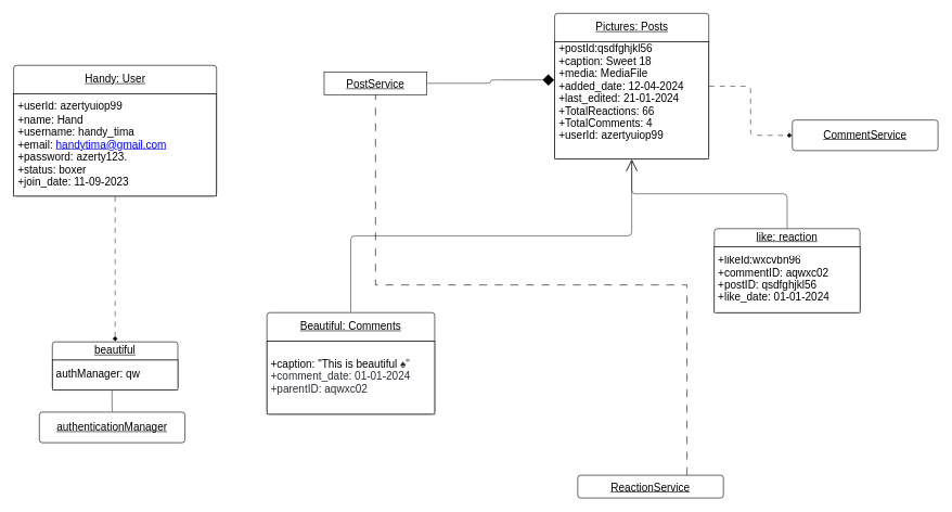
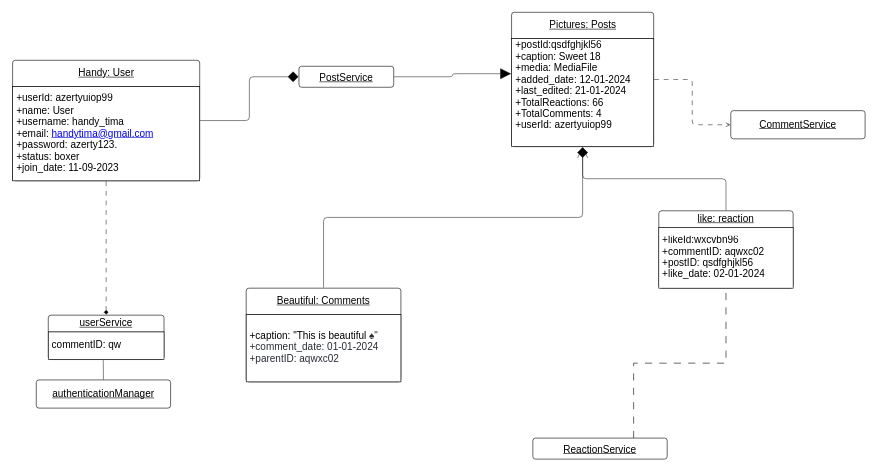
- <mxCell id="18" value="" style="html=1;jettySize=18;whiteSpace=wrap;fontSize=13;strokeOpacity=100;strokeWidth=0.8;rounded=1;arcSize=12;edgeStyle=orthogonalEdgeStyle;startArrow=none;endArrow=diamond;endFill=1;endSize=16;exitX=1.005;exitY=0.5;exitPerimeter=0;entryX=-0.003;entryY=0.457;entryPerimeter=0;lucidId=ttjApr_pJWFP;" edge="1" parent="1" source="12" target="10"><mxGeometry width="100" height="100" relative="1" as="geometry"><Array as="points" /></mxGeometry></mxCell>
+ <mxCell id="18" value="" style="html=1;jettySize=18;whiteSpace=wrap;fontSize=13;strokeOpacity=100;strokeWidth=0.8;rounded=1;arcSize=12;edgeStyle=orthogonalEdgeStyle;startArrow=none;endArrow=block;endFill=1;endSize=16;exitX=1.005;exitY=0.5;exitPerimeter=0;entryX=-0.003;entryY=0.457;entryPerimeter=0;lucidId=ttjApr_pJWFP;" edge="1" parent="1" source="12" target="10"><mxGeometry width="100" height="100" relative="1" as="geometry"><Array as="points" /></mxGeometry></mxCell>
+ <mxCell id="17" value="" style="html=1;jettySize=18;whiteSpace=wrap;fontSize=13;strokeOpacity=100;strokeWidth=0.8;rounded=1;arcSize=12;edgeStyle=orthogonalEdgeStyle;startArrow=none;endArrow=diamond;endFill=1;endSize=16;exitX=1.002;exitY=0.5;exitPerimeter=0;entryX=-0.005;entryY=0.5;entryPerimeter=0;lucidId=QsjAFof9d51O;" edge="1" parent="1" source="2" target="12"><mxGeometry width="100" height="100" relative="1" as="geometry"><Array as="points" /></mxGeometry></mxCell>
- <mxCell id="12" value="PostService" style="html=1;overflow=block;blockSpacing=1;whiteSpace=wrap;fontSize=16.7;fontStyle=4;spacing=9;absoluteArcSize=1;arcSize=9;strokeWidth=NaN;lucidId=8njA-CaJ3vzb;rounded=0;" vertex="1" parent="1"><mxGeometry x="498" y="110" width="158" height="35" as="geometry" /></mxCell>
+ <mxCell id="12" value="PostService" style="html=1;overflow=block;blockSpacing=1;whiteSpace=wrap;fontSize=16.7;fontStyle=4;spacing=9;rounded=1;absoluteArcSize=1;arcSize=9;strokeWidth=NaN;lucidId=8njA-CaJ3vzb;" vertex="1" parent="1"><mxGeometry x="498" y="110" width="158" height="35" as="geometry" /></mxCell>
- <mxCell id="11" value="&lt;div style=&quot;display: flex; justify-content: null; text-align: null; align-items: baseline; font-size: 0; line-height: 1.25;margin-top: -2px;&quot;&gt;&lt;span&gt;&lt;span style=&quot;font-size:16.7px;&quot;&gt;+postId:qsdfghjkl56&lt;br&gt;+caption: Sweet 18&lt;br&gt;&lt;/span&gt;&lt;/span&gt;&lt;/div&gt;&lt;div style=&quot;display: flex; justify-content: null; text-align: null; align-items: baseline; font-size: 0; line-height: 1.25;margin-top: -2px;&quot;&gt;&lt;span&gt;&lt;span style=&quot;font-size:16.7px;&quot;&gt;+media: MediaFile&lt;br&gt;&lt;/span&gt;&lt;/span&gt;&lt;/div&gt;&lt;div style=&quot;display: flex; justify-content: null; text-align: null; align-items: baseline; font-size: 0; line-height: 1.25;margin-top: -2px;&quot;&gt;&lt;span&gt;&lt;span style=&quot;font-size:16.7px;&quot;&gt;+added_date: 12-04-2024&lt;br&gt;&lt;/span&gt;&lt;/span&gt;&lt;/div&gt;&lt;div style=&quot;display: flex; justify-content: null; text-align: null; align-items: baseline; font-size: 0; line-height: 1.25;margin-top: -2px;&quot;&gt;&lt;span&gt;&lt;span style=&quot;font-size:16.7px;&quot;&gt;+last_edited: 21-01-2024&lt;br&gt;&lt;/span&gt;&lt;/span&gt;&lt;/div&gt;&lt;div style=&quot;display: flex; justify-content: null; text-align: null; align-items: baseline; font-size: 0; line-height: 1.25;margin-top: -2px;&quot;&gt;&lt;span&gt;&lt;span style=&quot;font-size:16.7px;&quot;&gt;+TotalReactions: 66&lt;br&gt;&lt;/span&gt;&lt;/span&gt;&lt;/div&gt;&lt;div style=&quot;display: flex; justify-content: null; text-align: null; align-items: baseline; font-size: 0; line-height: 1.25;margin-top: -2px;&quot;&gt;&lt;span&gt;&lt;span style=&quot;font-size:16.7px;&quot;&gt;+TotalComments: 4&lt;br&gt;&lt;/span&gt;&lt;/span&gt;&lt;/div&gt;&lt;div style=&quot;display: flex; justify-content: null; text-align: null; align-items: baseline; font-size: 0; line-height: 1.25;margin-top: -2px;&quot;&gt;&lt;span&gt;&lt;span style=&quot;font-size:16.7px;&quot;&gt;+userId: azertyuiop99&lt;br&gt;&lt;br&gt;&lt;br&gt;&lt;/span&gt;&lt;/span&gt;&lt;/div&gt;" style="part=1;html=1;resizeHeight=0;align=left;verticalAlign=middle;spacingLeft=4;spacingRight=4;overflow=hidden;rotatable=0;points=[[0,0.5],[1,0.5]];portConstraint=eastwest;swimlaneFillColor=#unset;strokeOpacity=100;whiteSpace=wrap;fontSize=16.7;" vertex="1" parent="10"><mxGeometry y="44" width="237" height="180" as="geometry" /></mxCell>
+ <mxCell id="11" value="&lt;div style=&quot;display: flex; justify-content: null; text-align: null; align-items: baseline; font-size: 0; line-height: 1.25;margin-top: -2px;&quot;&gt;&lt;span&gt;&lt;span style=&quot;font-size:16.7px;&quot;&gt;+postId:qsdfghjkl56&lt;br&gt;+caption: Sweet 18&lt;br&gt;&lt;/span&gt;&lt;/span&gt;&lt;/div&gt;&lt;div style=&quot;display: flex; justify-content: null; text-align: null; align-items: baseline; font-size: 0; line-height: 1.25;margin-top: -2px;&quot;&gt;&lt;span&gt;&lt;span style=&quot;font-size:16.7px;&quot;&gt;+media: MediaFile&lt;br&gt;&lt;/span&gt;&lt;/span&gt;&lt;/div&gt;&lt;div style=&quot;display: flex; justify-content: null; text-align: null; align-items: baseline; font-size: 0; line-height: 1.25;margin-top: -2px;&quot;&gt;&lt;span&gt;&lt;span style=&quot;font-size:16.7px;&quot;&gt;+added_date: 12-01-2024&lt;br&gt;&lt;/span&gt;&lt;/span&gt;&lt;/div&gt;&lt;div style=&quot;display: flex; justify-content: null; text-align: null; align-items: baseline; font-size: 0; line-height: 1.25;margin-top: -2px;&quot;&gt;&lt;span&gt;&lt;span style=&quot;font-size:16.7px;&quot;&gt;+last_edited: 21-01-2024&lt;br&gt;&lt;/span&gt;&lt;/span&gt;&lt;/div&gt;&lt;div style=&quot;display: flex; justify-content: null; text-align: null; align-items: baseline; font-size: 0; line-height: 1.25;margin-top: -2px;&quot;&gt;&lt;span&gt;&lt;span style=&quot;font-size:16.7px;&quot;&gt;+TotalReactions: 66&lt;br&gt;&lt;/span&gt;&lt;/span&gt;&lt;/div&gt;&lt;div style=&quot;display: flex; justify-content: null; text-align: null; align-items: baseline; font-size: 0; line-height: 1.25;margin-top: -2px;&quot;&gt;&lt;span&gt;&lt;span style=&quot;font-size:16.7px;&quot;&gt;+TotalComments: 4&lt;br&gt;&lt;/span&gt;&lt;/span&gt;&lt;/div&gt;&lt;div style=&quot;display: flex; justify-content: null; text-align: null; align-items: baseline; font-size: 0; line-height: 1.25;margin-top: -2px;&quot;&gt;&lt;span&gt;&lt;span style=&quot;font-size:16.7px;&quot;&gt;+userId: azertyuiop99&lt;br&gt;&lt;br&gt;&lt;br&gt;&lt;/span&gt;&lt;/span&gt;&lt;/div&gt;" style="part=1;html=1;resizeHeight=0;align=left;verticalAlign=middle;spacingLeft=4;spacingRight=4;overflow=hidden;rotatable=0;points=[[0,0.5],[1,0.5]];portConstraint=eastwest;swimlaneFillColor=#unset;strokeOpacity=100;whiteSpace=wrap;fontSize=16.7;" vertex="1" parent="10"><mxGeometry y="44" width="237" height="180" as="geometry" /></mxCell>
- <mxCell id="19" value="" style="html=1;jettySize=18;whiteSpace=wrap;fontSize=13;strokeOpacity=100;dashed=1;fixDash=1;dashPattern=8 8;strokeWidth=0.8;rounded=1;arcSize=12;edgeStyle=orthogonalEdgeStyle;startArrow=none;endArrow=diamond;exitX=1.003;exitY=0.5;exitPerimeter=0;entryX=-0.003;entryY=0.5;entryPerimeter=0;lucidId=fvjA.s58M9Wx;" edge="1" parent="1" source="10" target="13"><mxGeometry width="100" height="100" relative="1" as="geometry"><Array as="points" /></mxGeometry></mxCell>
+ <mxCell id="19" value="" style="html=1;jettySize=18;whiteSpace=wrap;fontSize=13;strokeOpacity=100;dashed=1;fixDash=1;dashPattern=8 8;strokeWidth=0.8;rounded=1;arcSize=12;edgeStyle=orthogonalEdgeStyle;startArrow=none;endArrow=open;exitX=1.003;exitY=0.5;exitPerimeter=0;entryX=-0.003;entryY=0.5;entryPerimeter=0;lucidId=fvjA.s58M9Wx;" edge="1" parent="1" source="10" target="13"><mxGeometry width="100" height="100" relative="1" as="geometry"><Array as="points" /></mxGeometry></mxCell>
- <mxCell id="3" value="&lt;div style=&quot;display: flex; justify-content: null; text-align: null; align-items: baseline; font-size: 0; line-height: 1.25;margin-top: -2px;&quot;&gt;&lt;span&gt;&lt;span style=&quot;font-size:16.7px;&quot;&gt;+userId: azertyuiop99&lt;br&gt;+name: Hand&lt;br&gt;&lt;/span&gt;&lt;/span&gt;&lt;/div&gt;&lt;div style=&quot;display: flex; justify-content: null; text-align: null; align-items: baseline; font-size: 0; line-height: 1.25;margin-top: -2px;&quot;&gt;&lt;span&gt;&lt;span style=&quot;font-size:16.7px;&quot;&gt;+username: handy_tima&lt;br&gt;&lt;/span&gt;&lt;/span&gt;&lt;/div&gt;&lt;div style=&quot;display: flex; justify-content: null; text-align: null; align-items: baseline; font-size: 0; line-height: 1.25;margin-top: -2px;&quot;&gt;&lt;span&gt;&lt;span style=&quot;font-size:16.7px;&quot;&gt;&lt;span style=&quot;font-size:16.7px;&quot;&gt;+email: &lt;/span&gt;&lt;a href=&quot;http://handytima@gmail.com&quot;&gt;&lt;span style=&quot;font-size:16.7px;&quot;&gt;handytima@gmail.com&lt;/span&gt;&lt;/a&gt;&lt;br&gt;&lt;/span&gt;&lt;/span&gt;&lt;/div&gt;&lt;div style=&quot;display: flex; justify-content: null; text-align: null; align-items: baseline; font-size: 0; line-height: 1.25;margin-top: -2px;&quot;&gt;&lt;span&gt;&lt;span style=&quot;font-size:16.7px;&quot;&gt;+password: azerty123.&lt;br&gt;&lt;/span&gt;&lt;/span&gt;&lt;/div&gt;&lt;div style=&quot;display: flex; justify-content: null; text-align: null; align-items: baseline; font-size: 0; line-height: 1.25;margin-top: -2px;&quot;&gt;&lt;span&gt;&lt;span style=&quot;font-size:16.7px;&quot;&gt;+status: boxer&lt;br&gt;&lt;/span&gt;&lt;/span&gt;&lt;/div&gt;&lt;div style=&quot;display: flex; justify-content: null; text-align: null; align-items: baseline; font-size: 0; line-height: 1.25;margin-top: -2px;&quot;&gt;&lt;span&gt;&lt;span style=&quot;font-size:16.7px;&quot;&gt;+join_date: 11-09-2023&lt;/span&gt;&lt;/span&gt;&lt;/div&gt;" style="part=1;html=1;resizeHeight=0;align=left;verticalAlign=middle;spacingLeft=4;spacingRight=4;overflow=hidden;rotatable=0;points=[[0,0.5],[1,0.5]];portConstraint=eastwest;swimlaneFillColor=#unset;strokeOpacity=100;whiteSpace=wrap;fontSize=16.7;" vertex="1" parent="2"><mxGeometry y="44" width="312" height="157" as="geometry" /></mxCell>
+ <mxCell id="3" value="&lt;div style=&quot;display: flex; justify-content: null; text-align: null; align-items: baseline; font-size: 0; line-height: 1.25;margin-top: -2px;&quot;&gt;&lt;span&gt;&lt;span style=&quot;font-size:16.7px;&quot;&gt;+userId: azertyuiop99&lt;br&gt;+name: User&lt;br&gt;&lt;/span&gt;&lt;/span&gt;&lt;/div&gt;&lt;div style=&quot;display: flex; justify-content: null; text-align: null; align-items: baseline; font-size: 0; line-height: 1.25;margin-top: -2px;&quot;&gt;&lt;span&gt;&lt;span style=&quot;font-size:16.7px;&quot;&gt;+username: handy_tima&lt;br&gt;&lt;/span&gt;&lt;/span&gt;&lt;/div&gt;&lt;div style=&quot;display: flex; justify-content: null; text-align: null; align-items: baseline; font-size: 0; line-height: 1.25;margin-top: -2px;&quot;&gt;&lt;span&gt;&lt;span style=&quot;font-size:16.7px;&quot;&gt;&lt;span style=&quot;font-size:16.7px;&quot;&gt;+email: &lt;/span&gt;&lt;a href=&quot;http://handytima@gmail.com&quot;&gt;&lt;span style=&quot;font-size:16.7px;&quot;&gt;handytima@gmail.com&lt;/span&gt;&lt;/a&gt;&lt;br&gt;&lt;/span&gt;&lt;/span&gt;&lt;/div&gt;&lt;div style=&quot;display: flex; justify-content: null; text-align: null; align-items: baseline; font-size: 0; line-height: 1.25;margin-top: -2px;&quot;&gt;&lt;span&gt;&lt;span style=&quot;font-size:16.7px;&quot;&gt;+password: azerty123.&lt;br&gt;&lt;/span&gt;&lt;/span&gt;&lt;/div&gt;&lt;div style=&quot;display: flex; justify-content: null; text-align: null; align-items: baseline; font-size: 0; line-height: 1.25;margin-top: -2px;&quot;&gt;&lt;span&gt;&lt;span style=&quot;font-size:16.7px;&quot;&gt;+status: boxer&lt;br&gt;&lt;/span&gt;&lt;/span&gt;&lt;/div&gt;&lt;div style=&quot;display: flex; justify-content: null; text-align: null; align-items: baseline; font-size: 0; line-height: 1.25;margin-top: -2px;&quot;&gt;&lt;span&gt;&lt;span style=&quot;font-size:16.7px;&quot;&gt;+join_date: 11-09-2023&lt;/span&gt;&lt;/span&gt;&lt;/div&gt;" style="part=1;html=1;resizeHeight=0;align=left;verticalAlign=middle;spacingLeft=4;spacingRight=4;overflow=hidden;rotatable=0;points=[[0,0.5],[1,0.5]];portConstraint=eastwest;swimlaneFillColor=#unset;strokeOpacity=100;whiteSpace=wrap;fontSize=16.7;" vertex="1" parent="2"><mxGeometry y="44" width="312" height="157" as="geometry" /></mxCell>
- <mxCell id="20" value="" style="html=1;jettySize=18;whiteSpace=wrap;fontSize=13;strokeOpacity=100;strokeWidth=0.8;rounded=1;arcSize=12;edgeStyle=orthogonalEdgeStyle;startArrow=none;endArrow=open;endFill=1;endSize=16;exitX=0.5;exitY=-0.006;exitPerimeter=0;entryX=0.5;entryY=1.004;entryPerimeter=0;lucidId=pvjApyMX27Kx;" edge="1" parent="1" source="4" target="10"><mxGeometry width="100" height="100" relative="1" as="geometry"><Array as="points" /></mxGeometry></mxCell>
+ <mxCell id="20" value="" style="html=1;jettySize=18;whiteSpace=wrap;fontSize=13;strokeOpacity=100;strokeWidth=0.8;rounded=1;arcSize=12;edgeStyle=orthogonalEdgeStyle;startArrow=none;endArrow=diamond;endFill=1;endSize=16;exitX=0.5;exitY=-0.006;exitPerimeter=0;entryX=0.5;entryY=1.004;entryPerimeter=0;lucidId=pvjApyMX27Kx;" edge="1" parent="1" source="4" target="10"><mxGeometry width="100" height="100" relative="1" as="geometry"><Array as="points" /></mxGeometry></mxCell>
- <mxCell id="7" value="&lt;div style=&quot;display: flex; justify-content: null; text-align: null; align-items: baseline; font-size: 0; line-height: 1.25;margin-top: -2px;&quot;&gt;&lt;span&gt;&lt;span style=&quot;font-size:16.7px;&quot;&gt;+likeId:wxcvbn96&lt;/span&gt;&lt;/span&gt;&lt;/div&gt;&lt;div style=&quot;display: flex; justify-content: null; text-align: null; align-items: baseline; font-size: 0; line-height: 1.25;margin-top: -2px;&quot;&gt;&lt;span&gt;&lt;span style=&quot;font-size:16.7px;&quot;&gt;+commentID: aqwxc02&lt;br&gt;&lt;/span&gt;&lt;/span&gt;&lt;/div&gt;&lt;div style=&quot;display: flex; justify-content: null; text-align: null; align-items: baseline; font-size: 0; line-height: 1.25;margin-top: -2px;&quot;&gt;&lt;span&gt;&lt;span style=&quot;font-size:16.7px;&quot;&gt;+postID: qsdfghjkl56&lt;br&gt;&lt;/span&gt;&lt;/span&gt;&lt;/div&gt;&lt;div style=&quot;display: flex; justify-content: null; text-align: null; align-items: baseline; font-size: 0; line-height: 1.25;margin-top: -2px;&quot;&gt;&lt;span&gt;&lt;span style=&quot;font-size:16.7px;&quot;&gt;+like_date: 01-01-2024&lt;/span&gt;&lt;/span&gt;&lt;/div&gt;" style="part=1;html=1;resizeHeight=0;align=left;verticalAlign=middle;spacingLeft=4;spacingRight=4;overflow=hidden;rotatable=0;points=[[0,0.5],[1,0.5]];portConstraint=eastwest;swimlaneFillColor=#ffffff;strokeOpacity=100;fillOpacity=100;whiteSpace=wrap;fontSize=16.7;" vertex="1" parent="6"><mxGeometry y="28" width="224" height="101" as="geometry" /></mxCell>
+ <mxCell id="7" value="&lt;div style=&quot;display: flex; justify-content: null; text-align: null; align-items: baseline; font-size: 0; line-height: 1.25;margin-top: -2px;&quot;&gt;&lt;span&gt;&lt;span style=&quot;font-size:16.7px;&quot;&gt;+likeId:wxcvbn96&lt;/span&gt;&lt;/span&gt;&lt;/div&gt;&lt;div style=&quot;display: flex; justify-content: null; text-align: null; align-items: baseline; font-size: 0; line-height: 1.25;margin-top: -2px;&quot;&gt;&lt;span&gt;&lt;span style=&quot;font-size:16.7px;&quot;&gt;+commentID: aqwxc02&lt;br&gt;&lt;/span&gt;&lt;/span&gt;&lt;/div&gt;&lt;div style=&quot;display: flex; justify-content: null; text-align: null; align-items: baseline; font-size: 0; line-height: 1.25;margin-top: -2px;&quot;&gt;&lt;span&gt;&lt;span style=&quot;font-size:16.7px;&quot;&gt;+postID: qsdfghjkl56&lt;br&gt;&lt;/span&gt;&lt;/span&gt;&lt;/div&gt;&lt;div style=&quot;display: flex; justify-content: null; text-align: null; align-items: baseline; font-size: 0; line-height: 1.25;margin-top: -2px;&quot;&gt;&lt;span&gt;&lt;span style=&quot;font-size:16.7px;&quot;&gt;+like_date: 02-01-2024&lt;/span&gt;&lt;/span&gt;&lt;/div&gt;" style="part=1;html=1;resizeHeight=0;align=left;verticalAlign=middle;spacingLeft=4;spacingRight=4;overflow=hidden;rotatable=0;points=[[0,0.5],[1,0.5]];portConstraint=eastwest;swimlaneFillColor=#ffffff;strokeOpacity=100;fillOpacity=100;whiteSpace=wrap;fontSize=16.7;" vertex="1" parent="6"><mxGeometry y="28" width="224" height="101" as="geometry" /></mxCell>
- <mxCell id="14" style="edgeStyle=orthogonalEdgeStyle;rounded=0;orthogonalLoop=1;jettySize=auto;html=1;exitX=0.75;exitY=0;exitDx=0;exitDy=0;dashed=1;dashPattern=12 12;endArrow=none;endFill=0;" edge="1" parent="1" source="15" target="12"><mxGeometry relative="1" as="geometry" /></mxCell>
+ <mxCell id="14" style="edgeStyle=orthogonalEdgeStyle;rounded=0;orthogonalLoop=1;jettySize=auto;html=1;exitX=0.75;exitY=0;exitDx=0;exitDy=0;entryX=0.5;entryY=1;entryDx=0;entryDy=0;dashed=1;dashPattern=12 12;endArrow=none;endFill=0;" edge="1" parent="1" source="15" target="6"><mxGeometry relative="1" as="geometry" /></mxCell>
- <mxCell id="8" value="beautiful" style="html=1;overflow=block;blockSpacing=1;swimlane;childLayout=stackLayout;horizontal=1;horizontalStack=0;resizeParent=1;resizeParentMax=0;resizeLast=0;collapsible=0;marginBottom=0;swimlaneFillColor=#unset;startSize=28;whiteSpace=wrap;fontSize=16.7;fontStyle=4;align=center;spacing=0;strokeOpacity=100;rounded=1;absoluteArcSize=1;arcSize=9;strokeWidth=NaN;" vertex="1" parent="1"><mxGeometry x="80" y="525" width="193" height="74" as="geometry" /></mxCell>
+ <mxCell id="8" value="userService" style="html=1;overflow=block;blockSpacing=1;swimlane;childLayout=stackLayout;horizontal=1;horizontalStack=0;resizeParent=1;resizeParentMax=0;resizeLast=0;collapsible=0;marginBottom=0;swimlaneFillColor=#unset;startSize=28;whiteSpace=wrap;fontSize=16.7;fontStyle=4;align=center;spacing=0;strokeOpacity=100;rounded=1;absoluteArcSize=1;arcSize=9;strokeWidth=NaN;" vertex="1" parent="1"><mxGeometry x="80" y="525" width="193" height="74" as="geometry" /></mxCell>
- <mxCell id="9" value="authManager: qw" style="part=1;html=1;resizeHeight=0;align=left;verticalAlign=middle;spacingLeft=4;spacingRight=4;overflow=hidden;rotatable=0;points=[[0,0.5],[1,0.5]];portConstraint=eastwest;swimlaneFillColor=#unset;strokeOpacity=100;whiteSpace=wrap;fontSize=16.7;" vertex="1" parent="8"><mxGeometry y="28" width="193" height="46" as="geometry" /></mxCell>
+ <mxCell id="9" value="commentID: qw" style="part=1;html=1;resizeHeight=0;align=left;verticalAlign=middle;spacingLeft=4;spacingRight=4;overflow=hidden;rotatable=0;points=[[0,0.5],[1,0.5]];portConstraint=eastwest;swimlaneFillColor=#unset;strokeOpacity=100;whiteSpace=wrap;fontSize=16.7;" vertex="1" parent="8"><mxGeometry y="28" width="193" height="46" as="geometry" /></mxCell>
